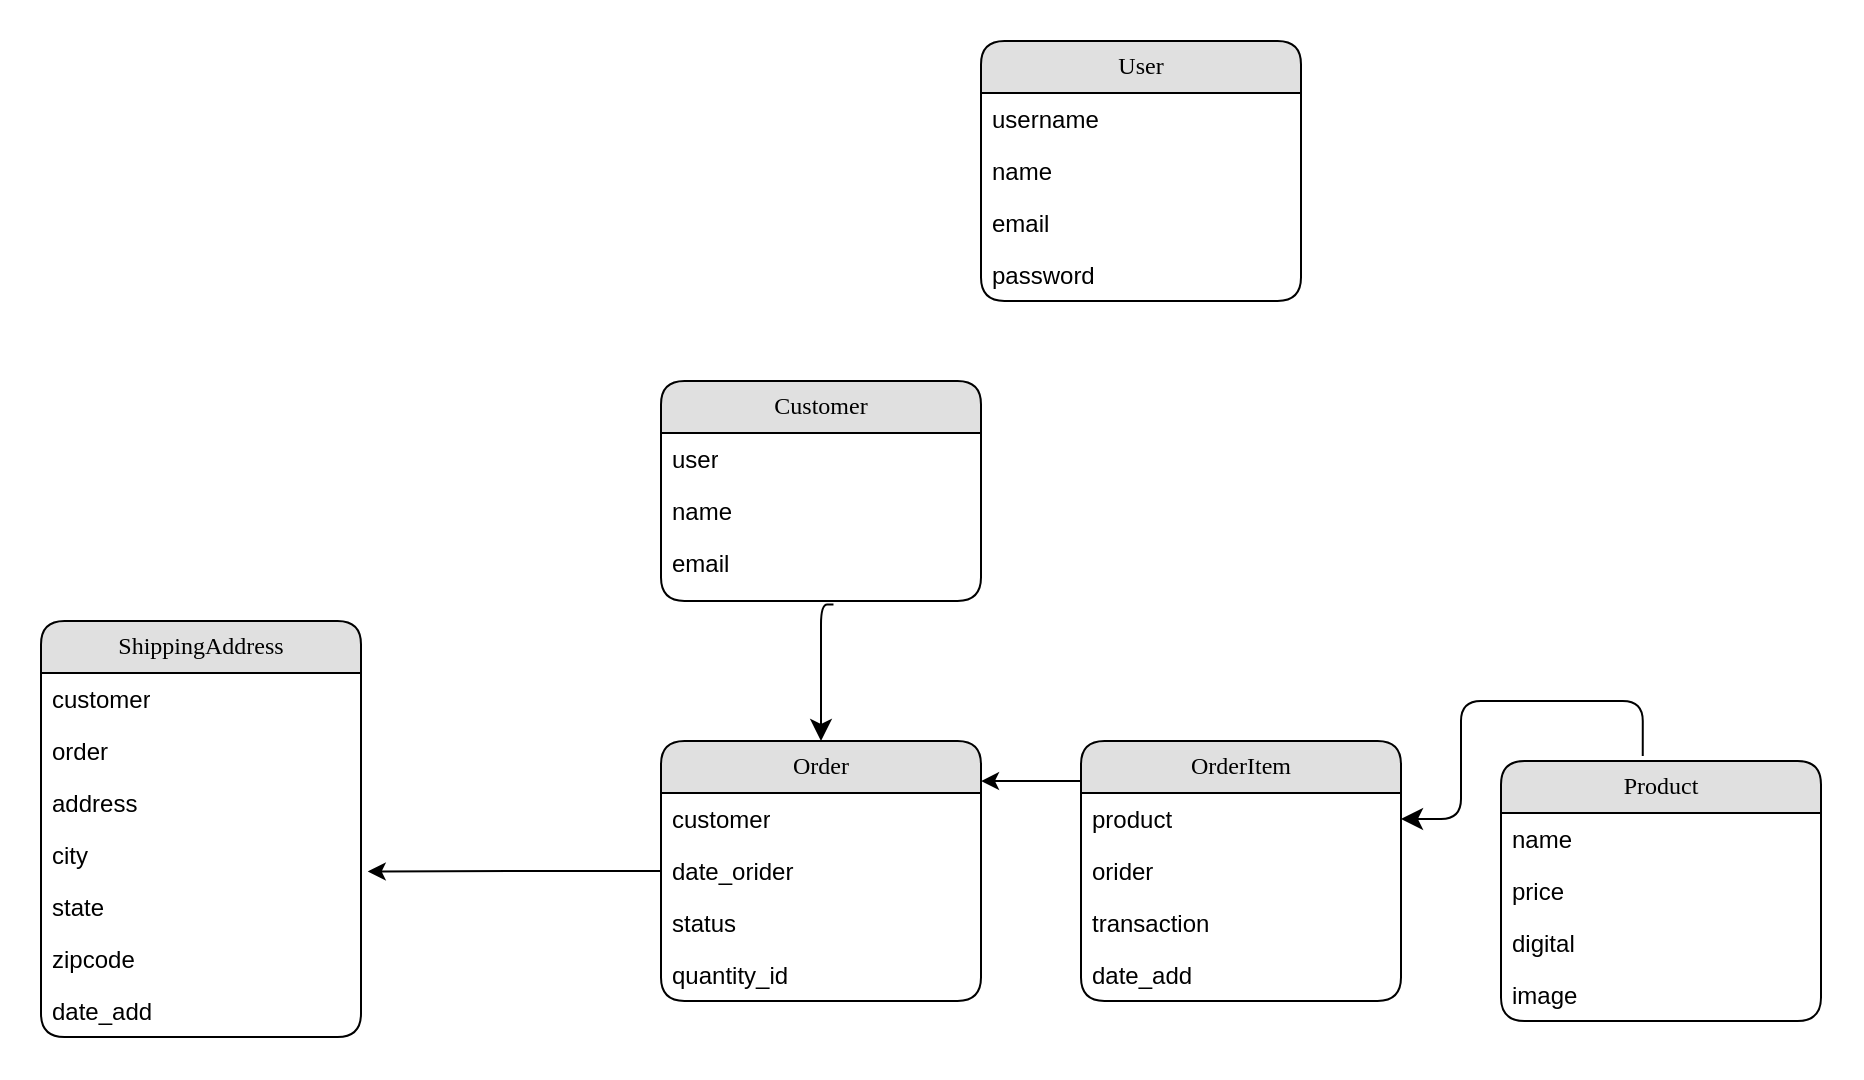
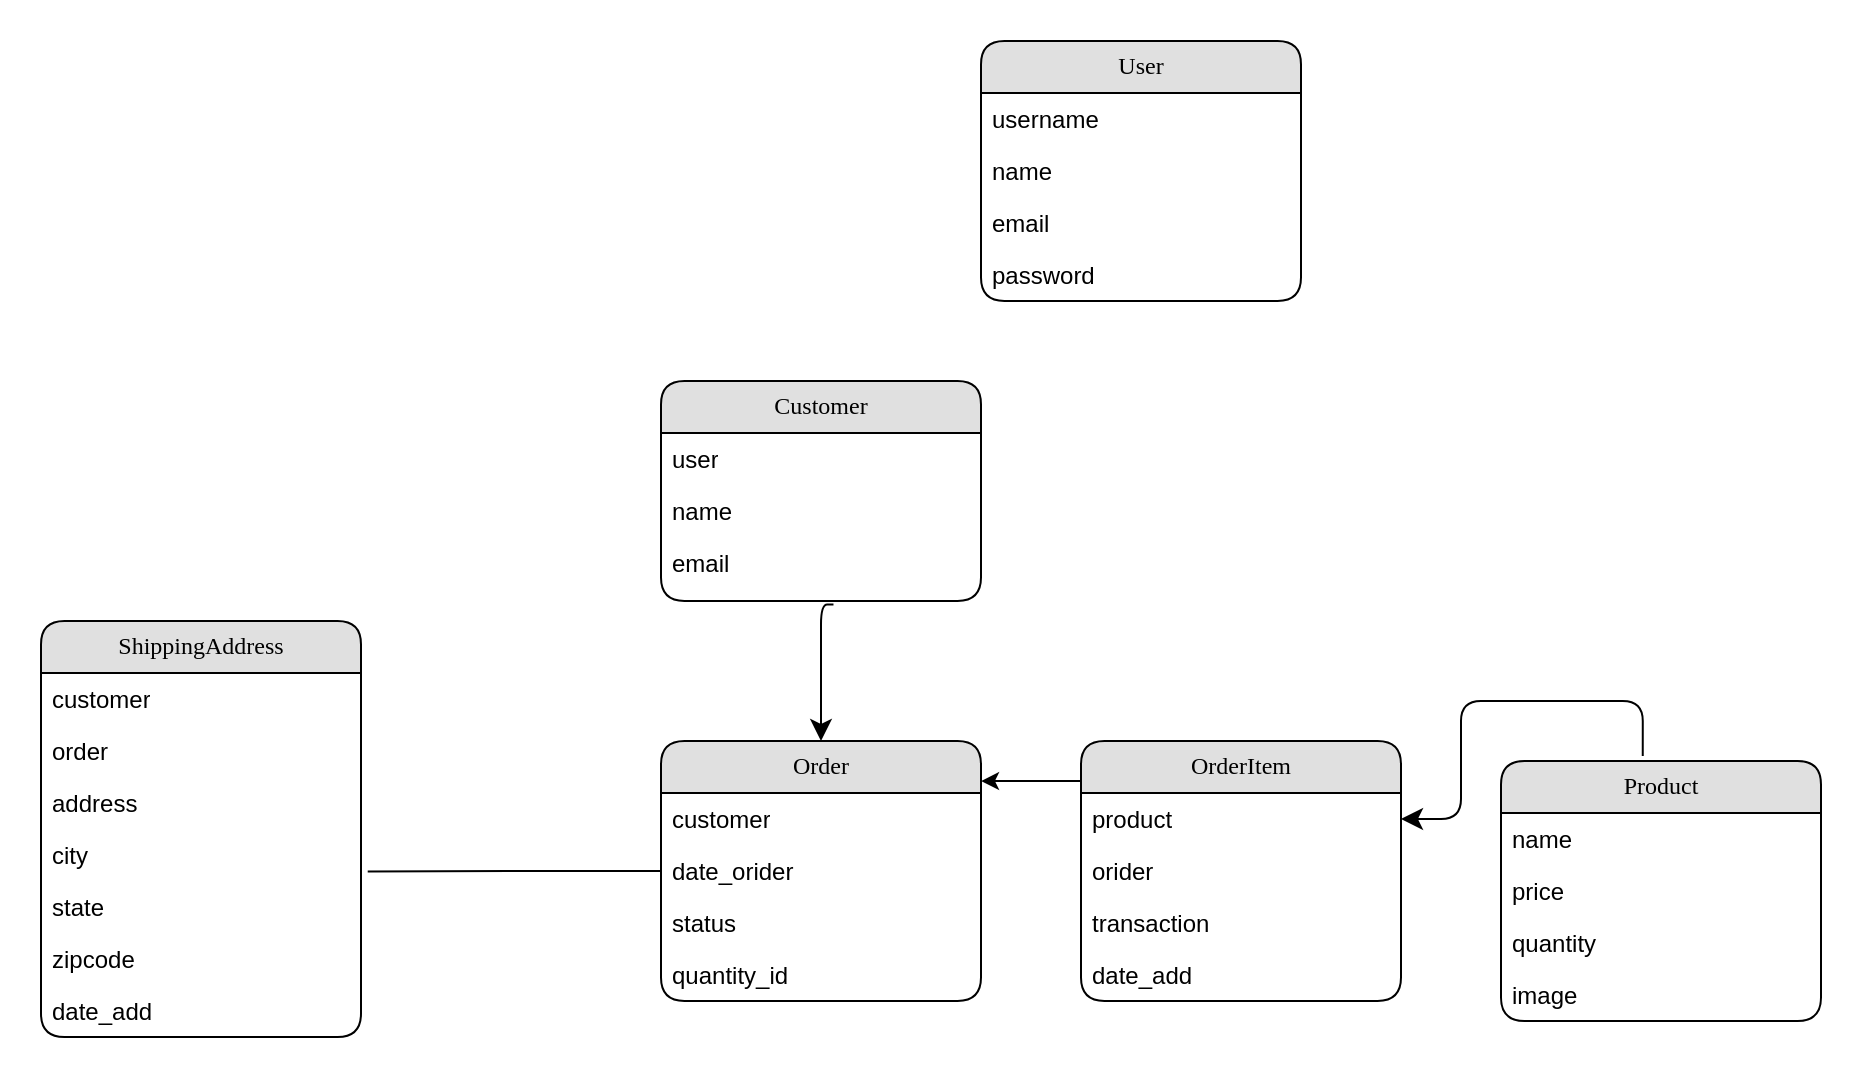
- <mxCell id="33" style="edgeStyle=orthogonalEdgeStyle;rounded=0;orthogonalLoop=1;jettySize=auto;html=1;exitX=0;exitY=0.5;exitDx=0;exitDy=0;entryX=1.021;entryY=0.817;entryDx=0;entryDy=0;entryPerimeter=0;" edge="1" parent="1" source="6" target="29"><mxGeometry relative="1" as="geometry" /></mxCell>
+ <mxCell id="33" style="edgeStyle=orthogonalEdgeStyle;rounded=0;orthogonalLoop=1;jettySize=auto;html=1;exitX=0;exitY=0.5;exitDx=0;exitDy=0;entryX=1.021;entryY=0.817;entryDx=0;entryDy=0;entryPerimeter=0;endArrow=none;" edge="1" parent="1" source="6" target="29"><mxGeometry relative="1" as="geometry" /></mxCell>
- <mxCell id="17" value="digital" style="text;html=1;strokeColor=none;fillColor=none;spacingLeft=4;spacingRight=4;whiteSpace=wrap;overflow=hidden;rotatable=0;points=[[0,0.5],[1,0.5]];portConstraint=eastwest;" vertex="1" parent="14"><mxGeometry y="78" width="160" height="26" as="geometry" /></mxCell>
+ <mxCell id="17" value="quantity" style="text;html=1;strokeColor=none;fillColor=none;spacingLeft=4;spacingRight=4;whiteSpace=wrap;overflow=hidden;rotatable=0;points=[[0,0.5],[1,0.5]];portConstraint=eastwest;" vertex="1" parent="14"><mxGeometry y="78" width="160" height="26" as="geometry" /></mxCell>
